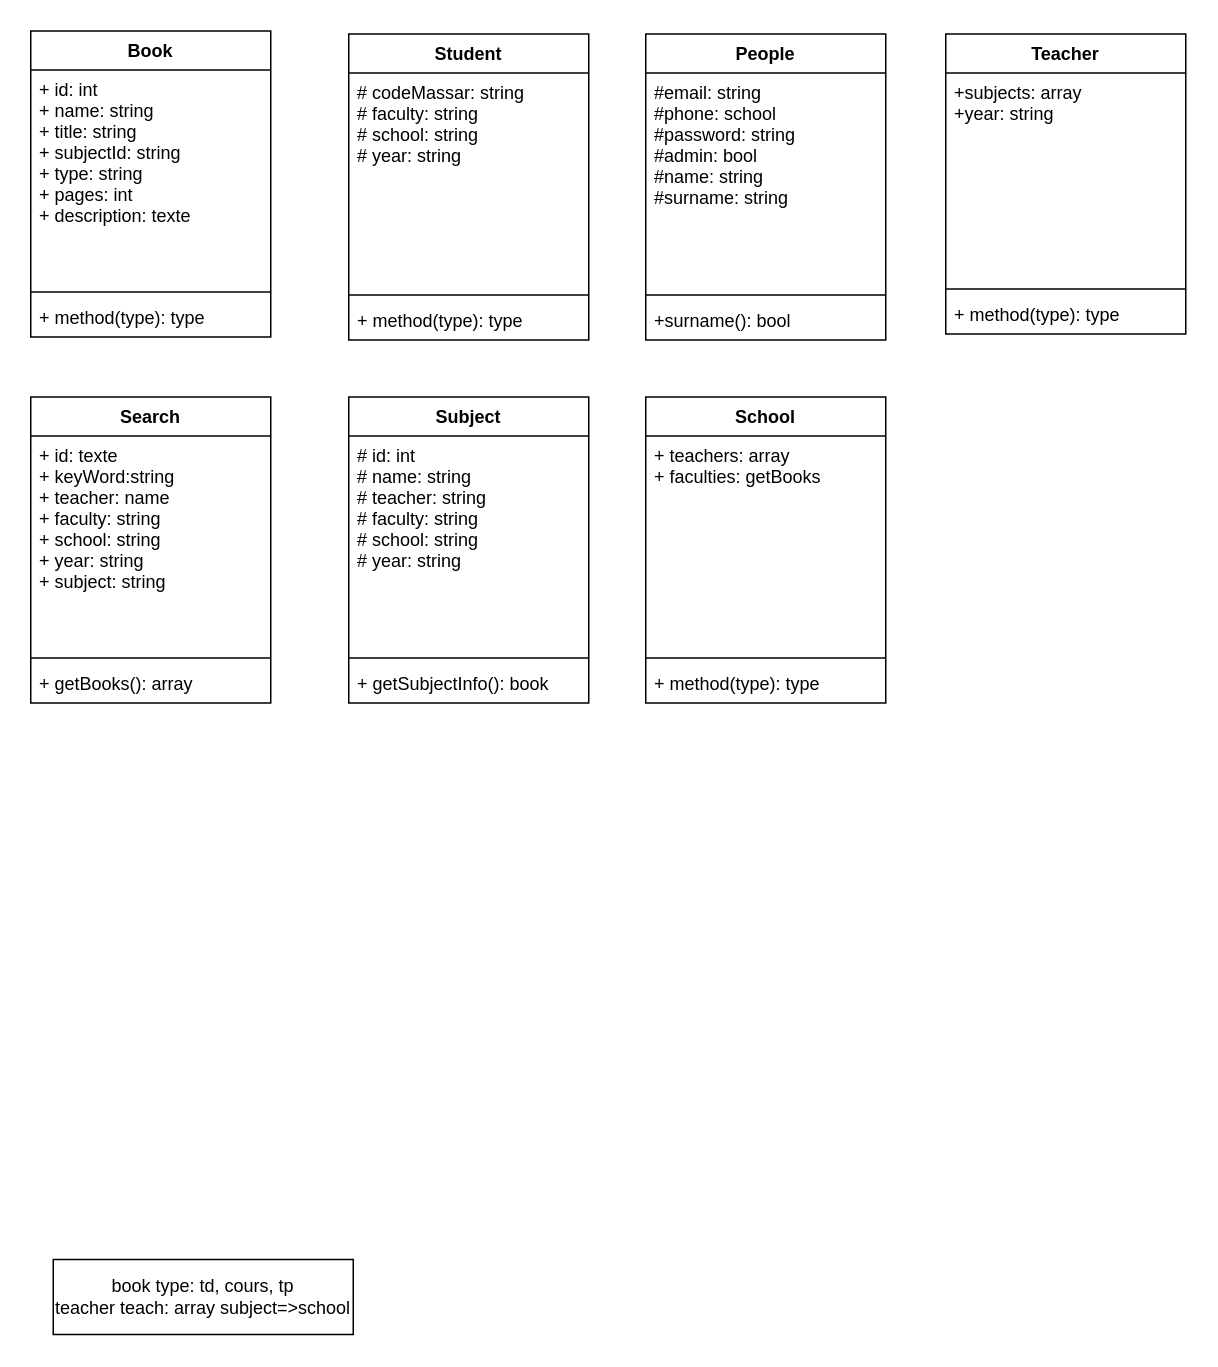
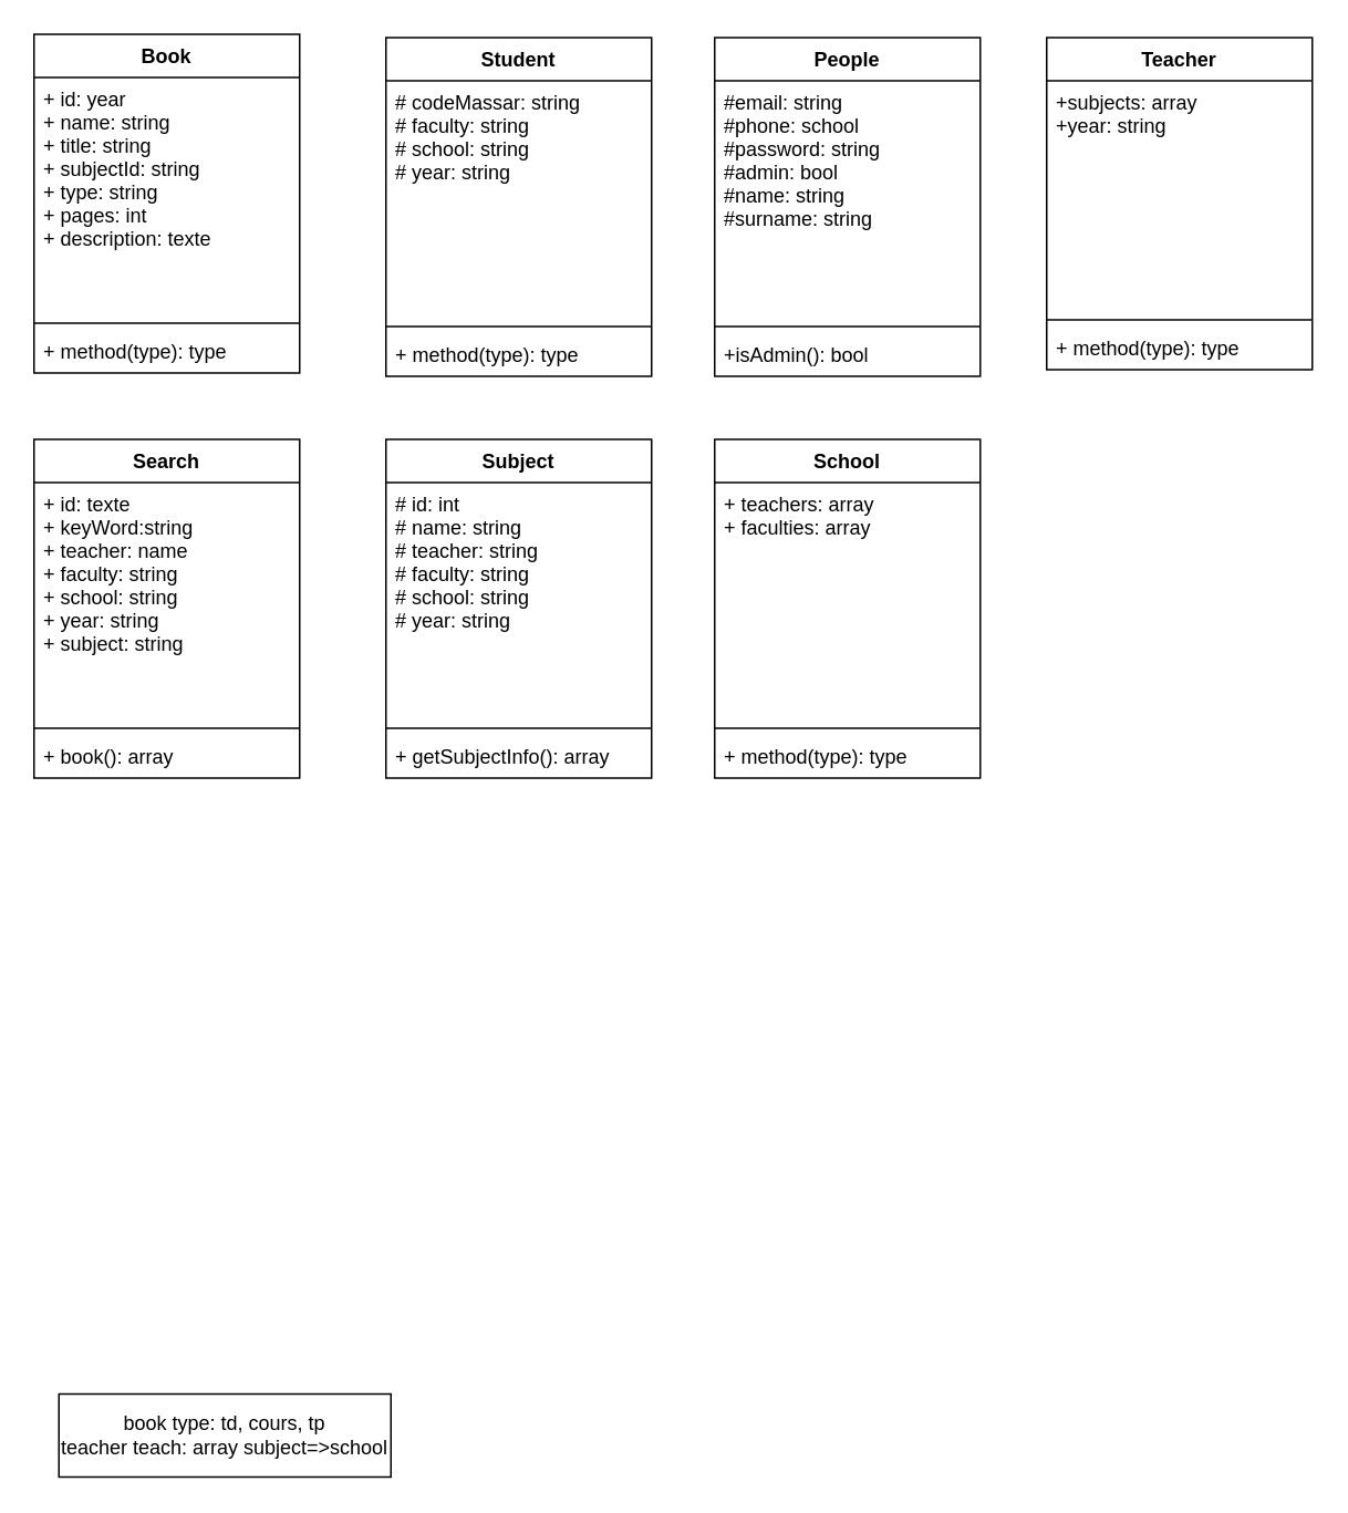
- <mxCell id="20" value="+ id: int&#10;+ name: string&#10;+ title: string&#10;+ subjectId: string&#10;+ type: string&#10;+ pages: int&#10;+ description: texte&#10;&#10;&#10;" style="text;strokeColor=none;fillColor=none;align=left;verticalAlign=top;spacingLeft=4;spacingRight=4;overflow=hidden;rotatable=0;points=[[0,0.5],[1,0.5]];portConstraint=eastwest;" vertex="1" parent="19"><mxGeometry y="26" width="160" height="144" as="geometry" /></mxCell>
+ <mxCell id="20" value="+ id: year&#10;+ name: string&#10;+ title: string&#10;+ subjectId: string&#10;+ type: string&#10;+ pages: int&#10;+ description: texte&#10;&#10;&#10;" style="text;strokeColor=none;fillColor=none;align=left;verticalAlign=top;spacingLeft=4;spacingRight=4;overflow=hidden;rotatable=0;points=[[0,0.5],[1,0.5]];portConstraint=eastwest;" vertex="1" parent="19"><mxGeometry y="26" width="160" height="144" as="geometry" /></mxCell>
- <mxCell id="26" value="+surname(): bool" style="text;strokeColor=none;fillColor=none;align=left;verticalAlign=top;spacingLeft=4;spacingRight=4;overflow=hidden;rotatable=0;points=[[0,0.5],[1,0.5]];portConstraint=eastwest;" vertex="1" parent="23"><mxGeometry y="178" width="160" height="26" as="geometry" /></mxCell>
+ <mxCell id="26" value="+isAdmin(): bool" style="text;strokeColor=none;fillColor=none;align=left;verticalAlign=top;spacingLeft=4;spacingRight=4;overflow=hidden;rotatable=0;points=[[0,0.5],[1,0.5]];portConstraint=eastwest;" vertex="1" parent="23"><mxGeometry y="178" width="160" height="26" as="geometry" /></mxCell>
- <mxCell id="16" value="+ teachers: array&#10;+ faculties: getBooks" style="text;strokeColor=none;fillColor=none;align=left;verticalAlign=top;spacingLeft=4;spacingRight=4;overflow=hidden;rotatable=0;points=[[0,0.5],[1,0.5]];portConstraint=eastwest;" vertex="1" parent="15"><mxGeometry y="26" width="160" height="144" as="geometry" /></mxCell>
+ <mxCell id="16" value="+ teachers: array&#10;+ faculties: array" style="text;strokeColor=none;fillColor=none;align=left;verticalAlign=top;spacingLeft=4;spacingRight=4;overflow=hidden;rotatable=0;points=[[0,0.5],[1,0.5]];portConstraint=eastwest;" vertex="1" parent="15"><mxGeometry y="26" width="160" height="144" as="geometry" /></mxCell>
- <mxCell id="30" value="+ getBooks(): array" style="text;strokeColor=none;fillColor=none;align=left;verticalAlign=top;spacingLeft=4;spacingRight=4;overflow=hidden;rotatable=0;points=[[0,0.5],[1,0.5]];portConstraint=eastwest;" vertex="1" parent="27"><mxGeometry y="178" width="160" height="26" as="geometry" /></mxCell>
+ <mxCell id="30" value="+ book(): array" style="text;strokeColor=none;fillColor=none;align=left;verticalAlign=top;spacingLeft=4;spacingRight=4;overflow=hidden;rotatable=0;points=[[0,0.5],[1,0.5]];portConstraint=eastwest;" vertex="1" parent="27"><mxGeometry y="178" width="160" height="26" as="geometry" /></mxCell>
- <mxCell id="14" value="+ getSubjectInfo(): book" style="text;strokeColor=none;fillColor=none;align=left;verticalAlign=top;spacingLeft=4;spacingRight=4;overflow=hidden;rotatable=0;points=[[0,0.5],[1,0.5]];portConstraint=eastwest;" vertex="1" parent="11"><mxGeometry y="178" width="160" height="26" as="geometry" /></mxCell>
+ <mxCell id="14" value="+ getSubjectInfo(): array" style="text;strokeColor=none;fillColor=none;align=left;verticalAlign=top;spacingLeft=4;spacingRight=4;overflow=hidden;rotatable=0;points=[[0,0.5],[1,0.5]];portConstraint=eastwest;" vertex="1" parent="11"><mxGeometry y="178" width="160" height="26" as="geometry" /></mxCell>
